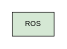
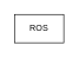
- <mxCell id="2" value="ROS" style="rounded=0;whiteSpace=wrap;html=1;fillColor=#d5e8d4;" vertex="1" parent="1"><mxGeometry x="20" y="20" width="70" height="40" as="geometry" /></mxCell>
+ <mxCell id="2" value="ROS" style="rounded=0;whiteSpace=wrap;html=1;" vertex="1" parent="1"><mxGeometry x="20" y="20" width="70" height="40" as="geometry" /></mxCell>
